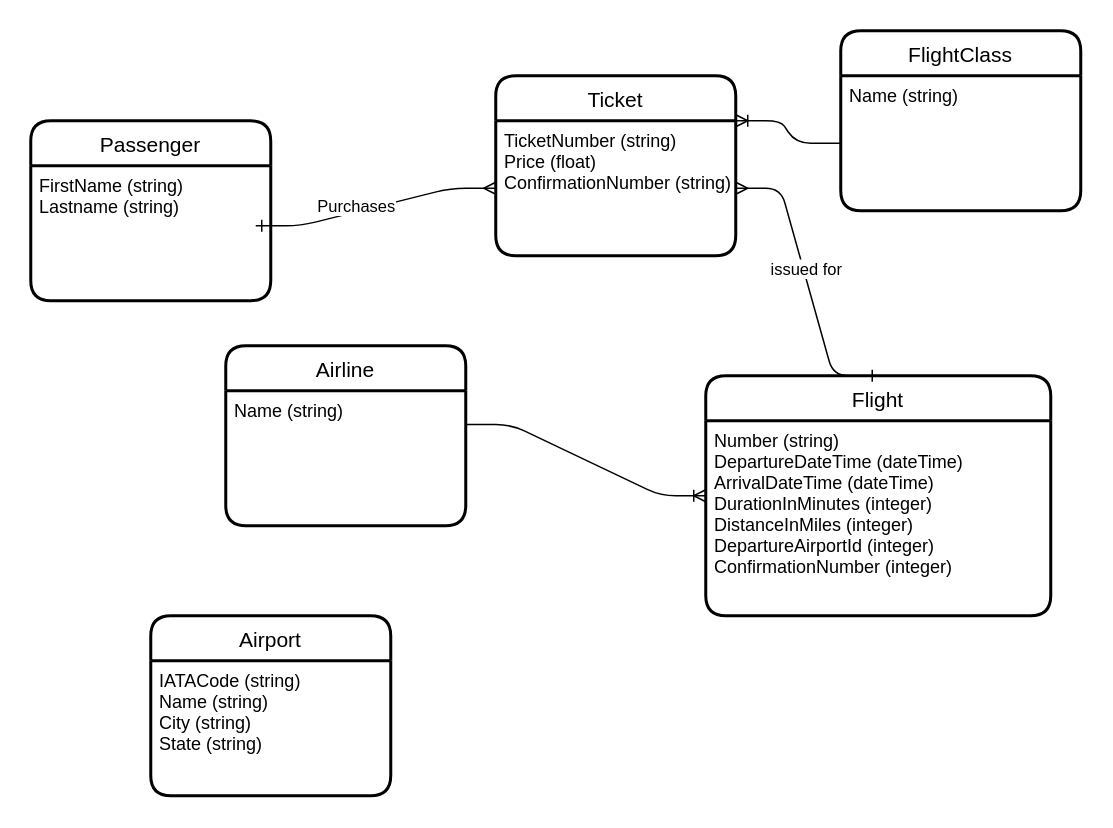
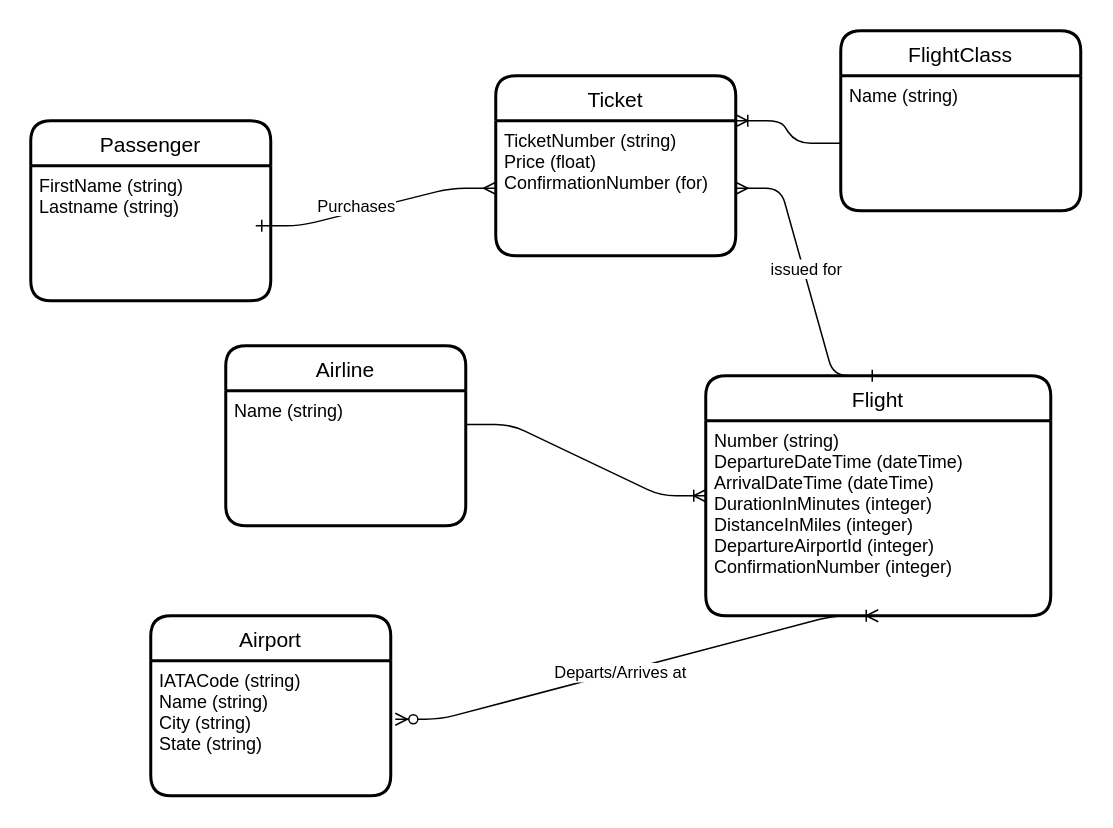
- <mxCell id="5" value="TicketNumber (string)&#10;Price (float)&#10;ConfirmationNumber (string)" style="align=left;strokeColor=none;fillColor=none;spacingLeft=4;fontSize=12;verticalAlign=top;resizable=0;rotatable=0;part=1;" parent="4" vertex="1"><mxGeometry y="30" width="160" height="90" as="geometry" /></mxCell>
+ <mxCell id="5" value="TicketNumber (string)&#10;Price (float)&#10;ConfirmationNumber (for)" style="align=left;strokeColor=none;fillColor=none;spacingLeft=4;fontSize=12;verticalAlign=top;resizable=0;rotatable=0;part=1;" parent="4" vertex="1"><mxGeometry y="30" width="160" height="90" as="geometry" /></mxCell>
+ <mxCell id="14" value="" style="edgeStyle=entityRelationEdgeStyle;fontSize=12;html=1;endArrow=ERoneToMany;startArrow=ERzeroToMany;entryX=0.5;entryY=1;entryDx=0;entryDy=0;exitX=1.019;exitY=0.433;exitDx=0;exitDy=0;exitPerimeter=0;" parent="1" source="11" target="9" edge="1"><mxGeometry width="100" height="100" relative="1" as="geometry"><mxPoint x="250" y="380" as="sourcePoint" /><mxPoint x="350" y="280" as="targetPoint" /></mxGeometry></mxCell>
+ <mxCell id="15" value="Departs/Arrives at" style="edgeLabel;html=1;align=center;verticalAlign=middle;resizable=0;points=[];" parent="14" vertex="1" connectable="0"><mxGeometry x="-0.072" relative="1" as="geometry"><mxPoint as="offset" /></mxGeometry></mxCell>
